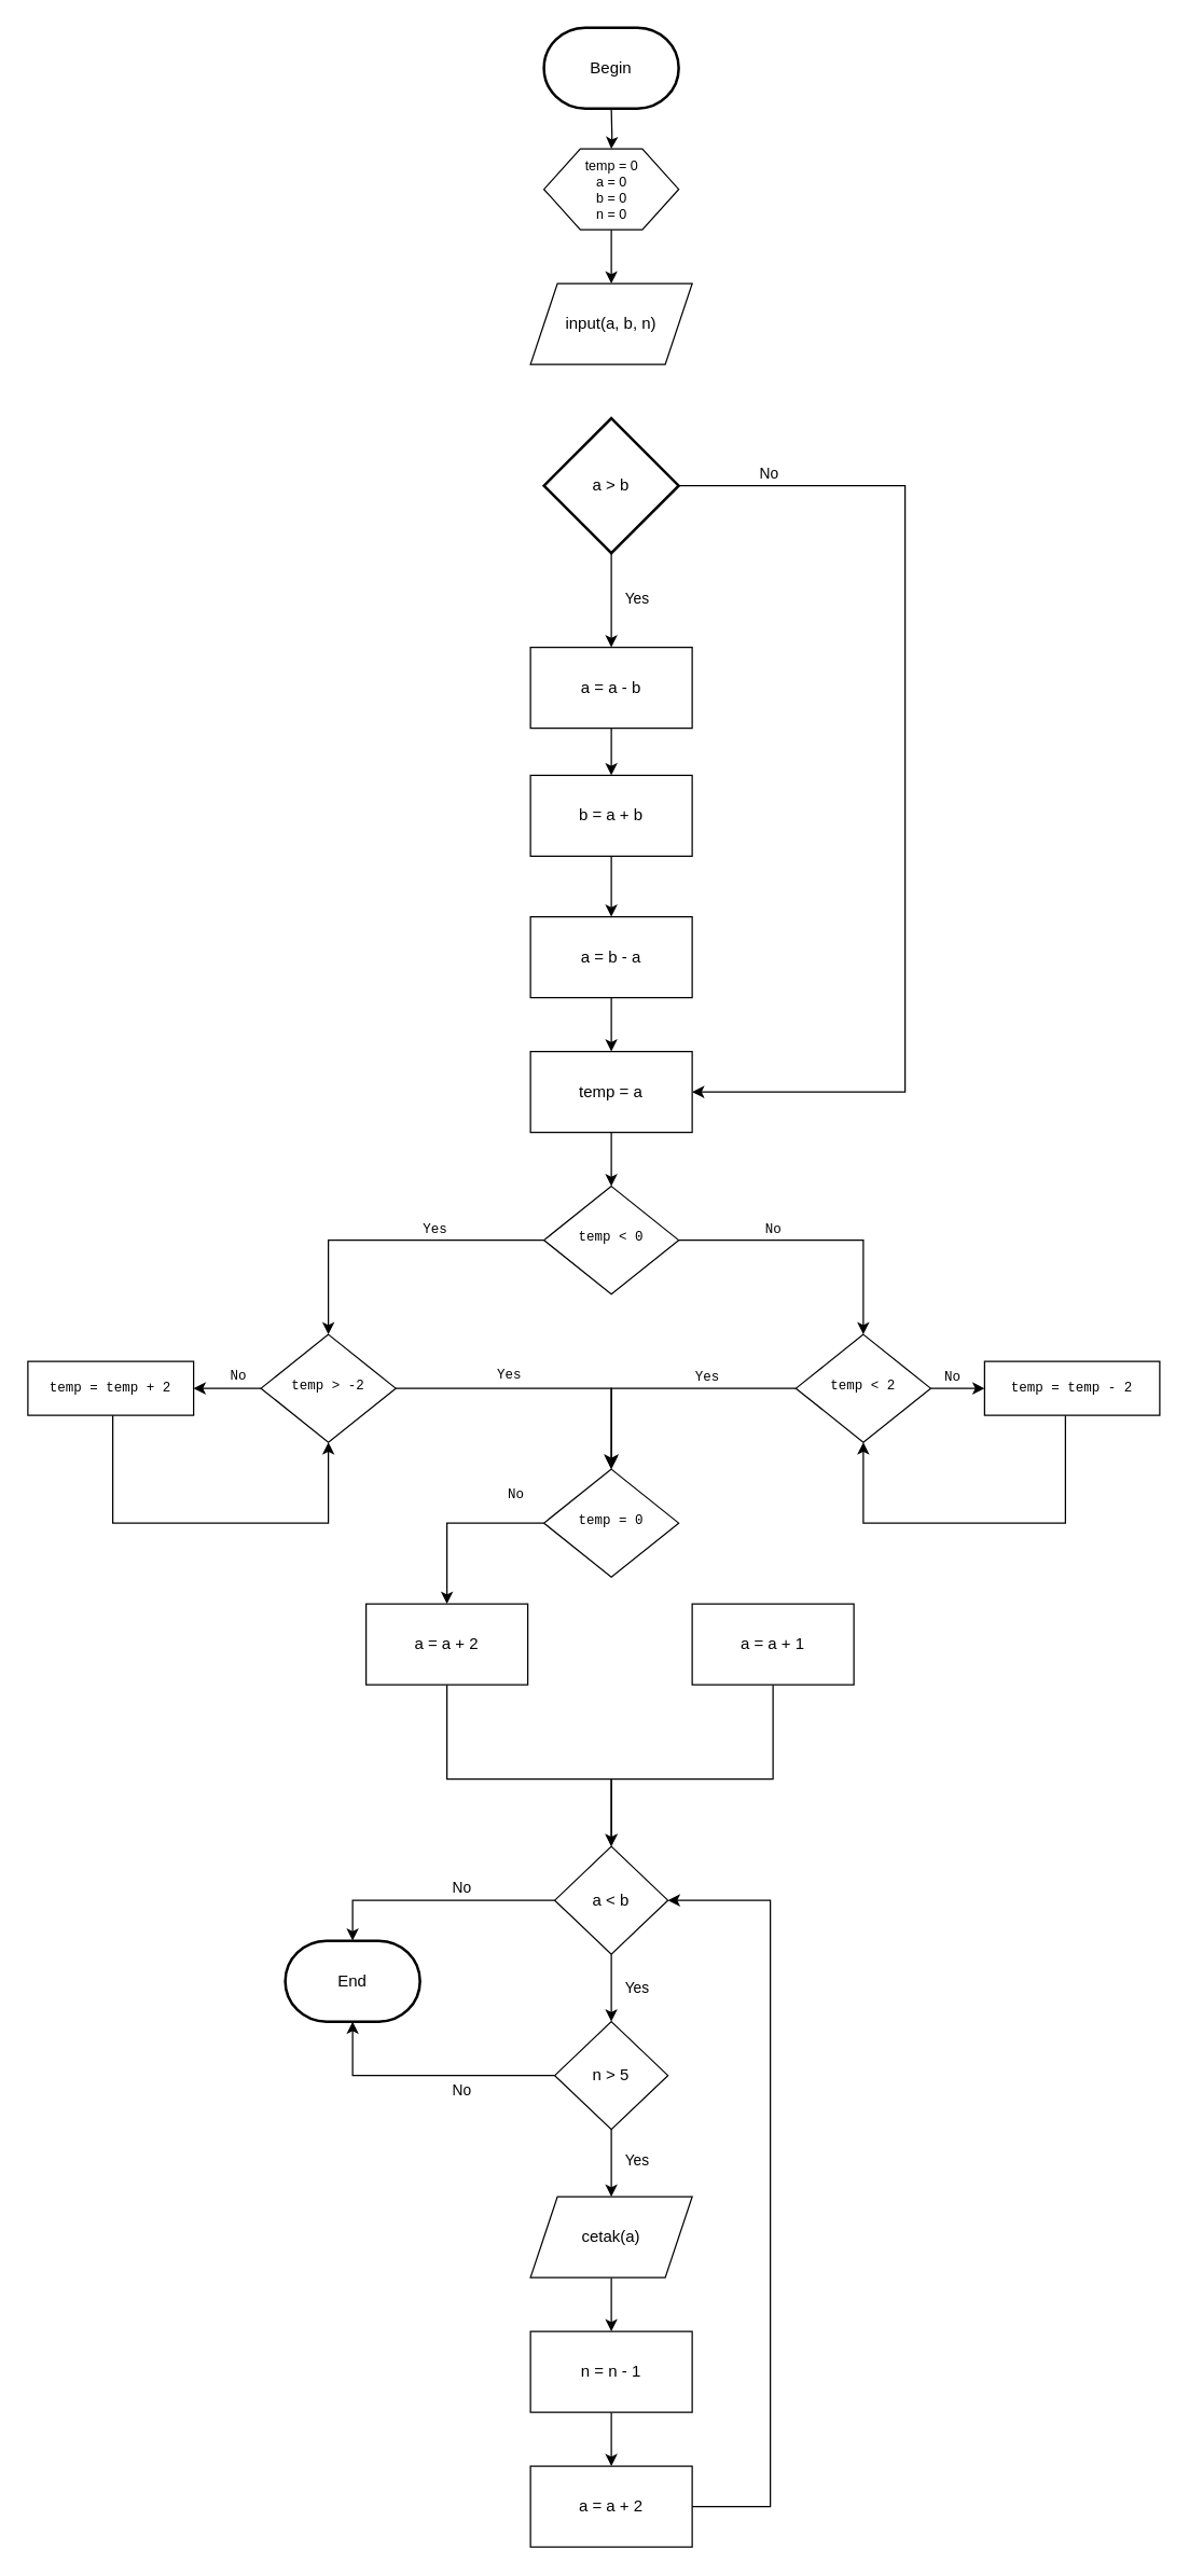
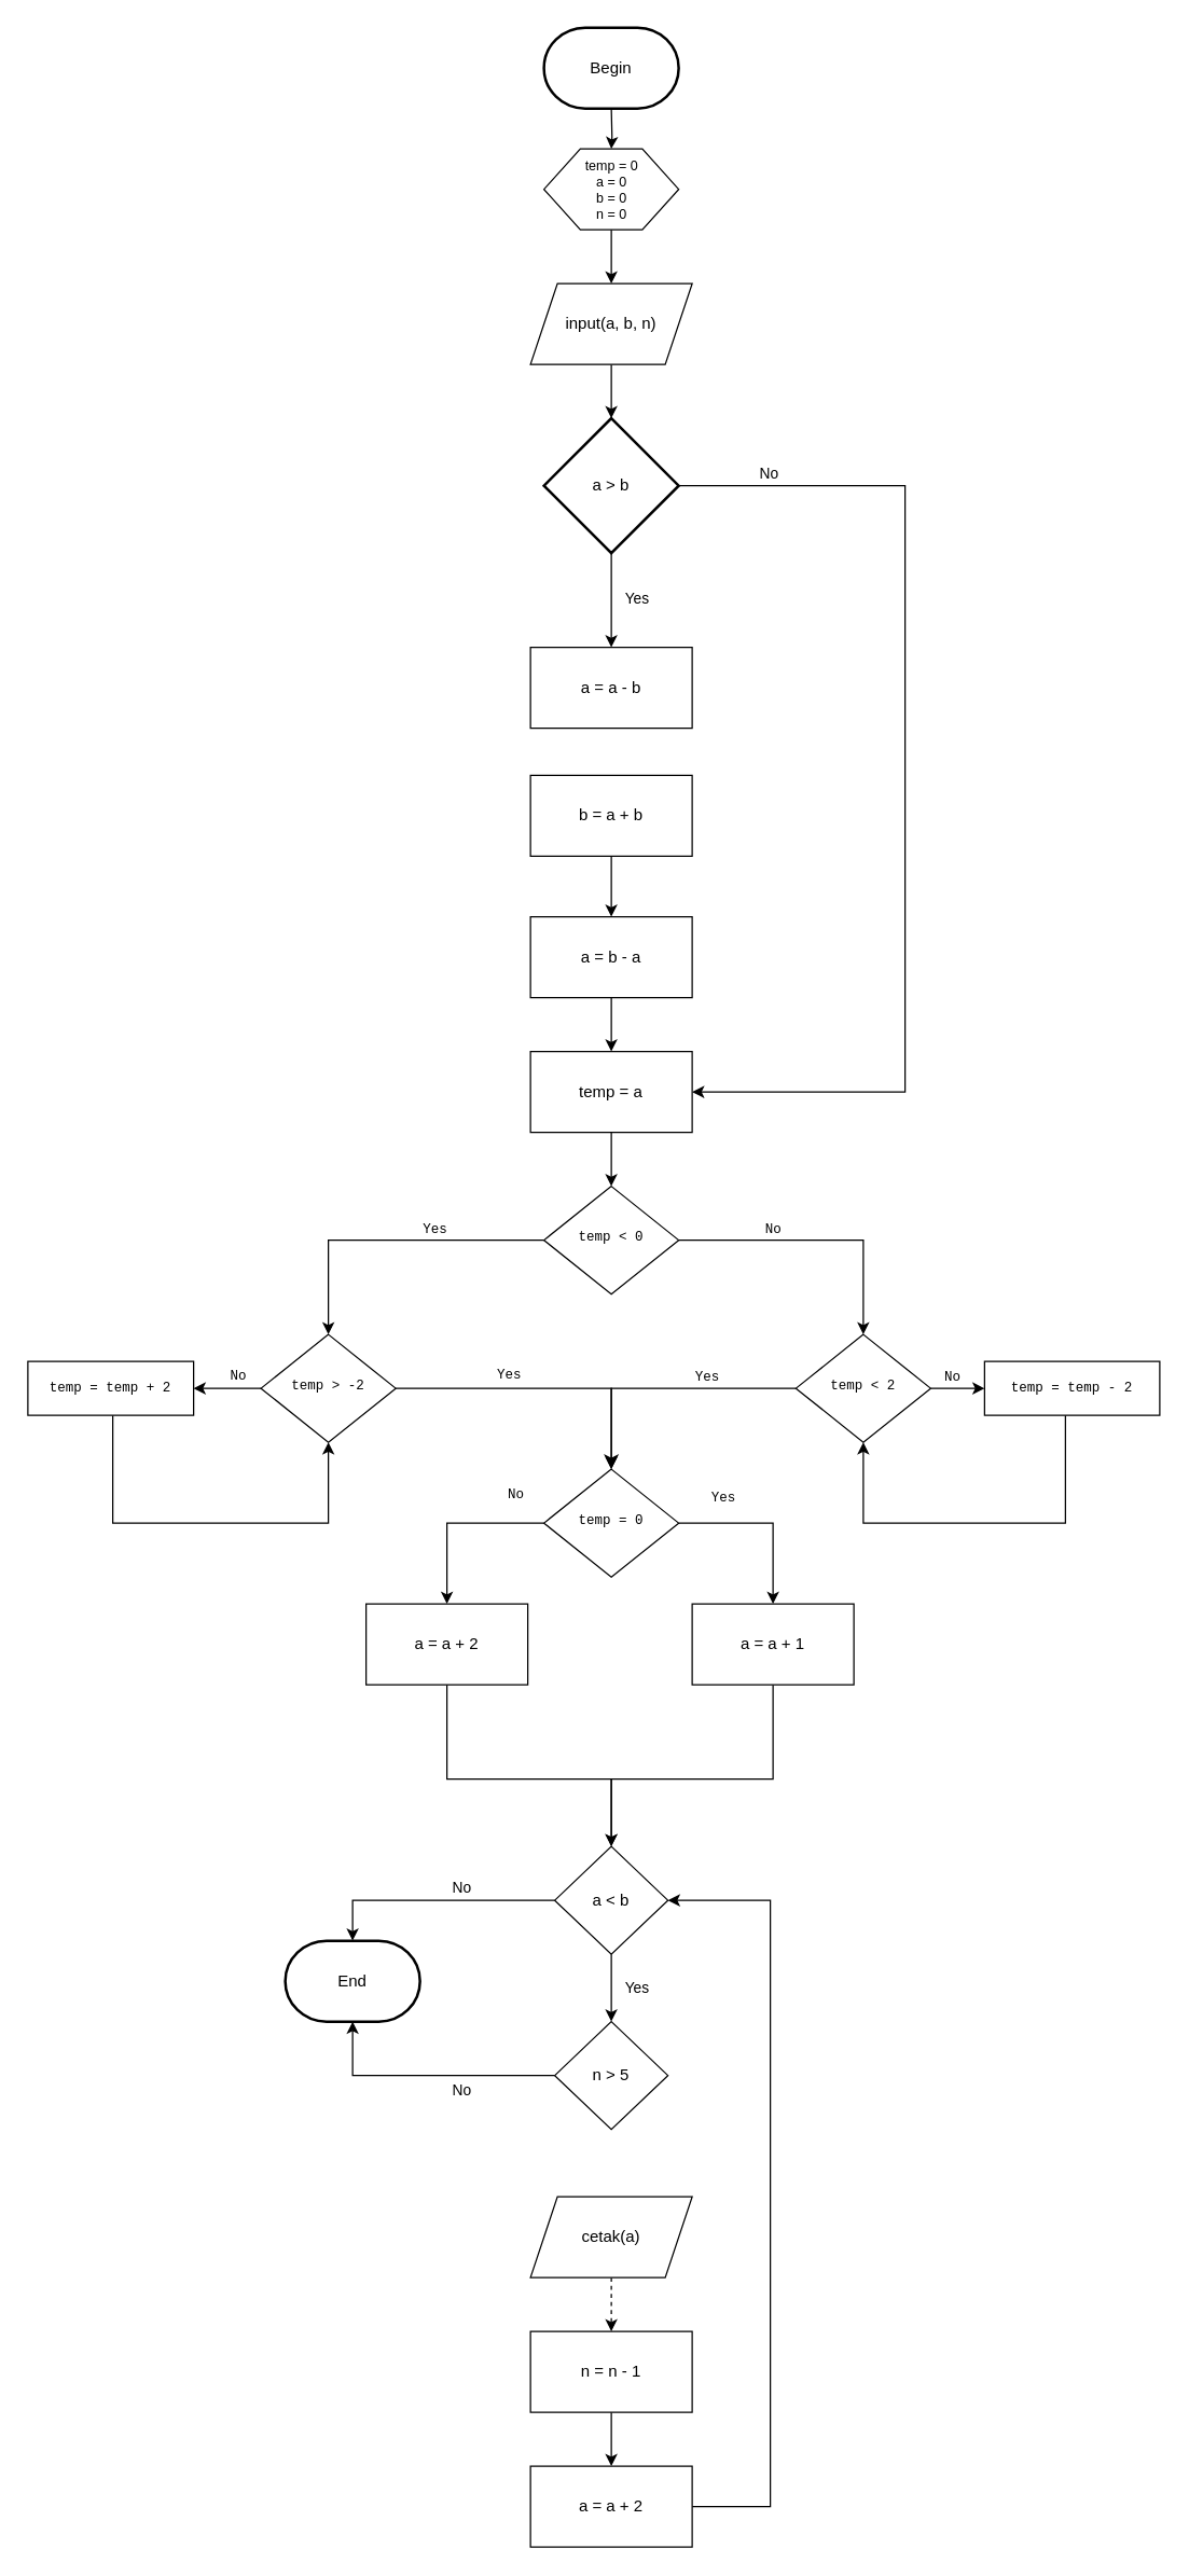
+ <mxCell id="6" style="edgeStyle=orthogonalEdgeStyle;rounded=0;orthogonalLoop=1;jettySize=auto;html=1;entryX=0.5;entryY=0;entryDx=0;entryDy=0;entryPerimeter=0;" parent="1" source="7" target="12" edge="1"><mxGeometry relative="1" as="geometry" /></mxCell>
- <mxCell id="13" style="edgeStyle=orthogonalEdgeStyle;rounded=0;orthogonalLoop=1;jettySize=auto;html=1;entryX=0.5;entryY=0;entryDx=0;entryDy=0;" parent="1" source="14" target="16" edge="1"><mxGeometry relative="1" as="geometry" /></mxCell>
+ <mxCell id="30" style="edgeStyle=orthogonalEdgeStyle;rounded=0;orthogonalLoop=1;jettySize=auto;html=1;entryX=0.5;entryY=0;entryDx=0;entryDy=0;fontFamily=Courier New;fontSize=10;" parent="1" source="32" target="47" edge="1"><mxGeometry relative="1" as="geometry"><mxPoint x="576.5" y="1190" as="targetPoint" /></mxGeometry></mxCell>
+ <mxCell id="31" value="&lt;font style=&quot;font-size: 10px;&quot;&gt;Yes&lt;/font&gt;" style="edgeLabel;html=1;align=center;verticalAlign=middle;resizable=0;points=[];fontFamily=Courier New;fontSize=10;" parent="30" vertex="1" connectable="0"><mxGeometry x="0.034" y="-1" relative="1" as="geometry"><mxPoint x="-35" y="-21" as="offset" /></mxGeometry></mxCell>
- <mxCell id="60" style="edgeStyle=orthogonalEdgeStyle;rounded=0;orthogonalLoop=1;jettySize=auto;html=1;entryX=0.5;entryY=0;entryDx=0;entryDy=0;" parent="1" source="64" target="54" edge="1"><mxGeometry relative="1" as="geometry" /></mxCell>
- <mxCell id="61" value="Yes" style="edgeLabel;html=1;align=center;verticalAlign=middle;resizable=0;points=[];" parent="60" vertex="1" connectable="0"><mxGeometry x="-0.011" y="1" relative="1" as="geometry"><mxPoint x="17" y="-3" as="offset" /></mxGeometry></mxCell>
- <mxCell id="53" style="edgeStyle=orthogonalEdgeStyle;rounded=0;orthogonalLoop=1;jettySize=auto;html=1;" parent="1" source="54" target="57" edge="1"><mxGeometry relative="1" as="geometry" /></mxCell>
+ <mxCell id="53" style="edgeStyle=orthogonalEdgeStyle;rounded=0;orthogonalLoop=1;jettySize=auto;html=1;dashed=1;" parent="1" source="54" target="57" edge="1"><mxGeometry relative="1" as="geometry" /></mxCell>
